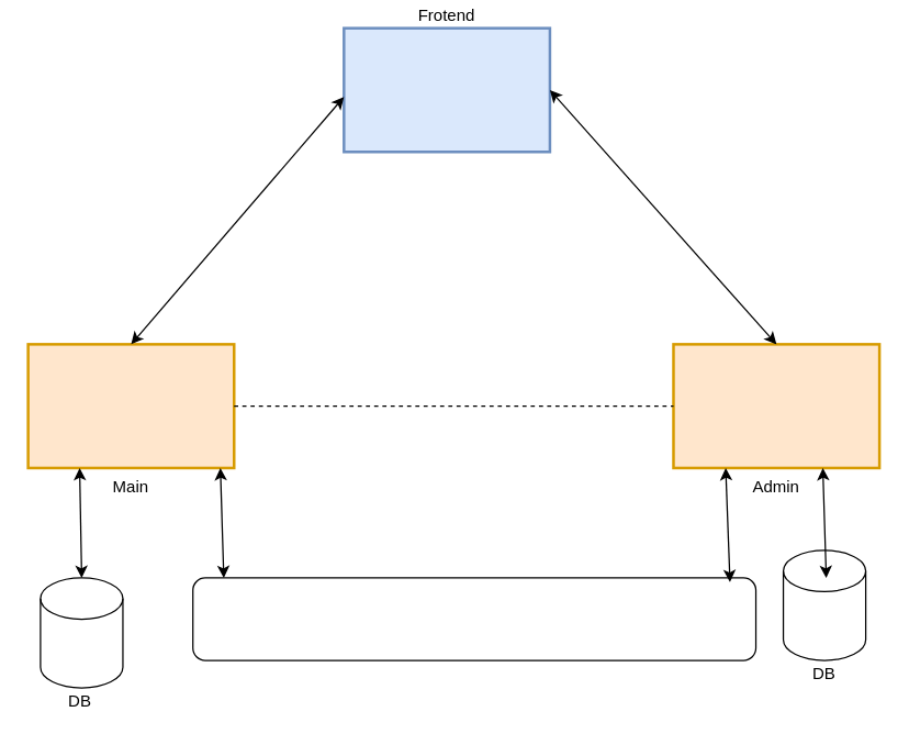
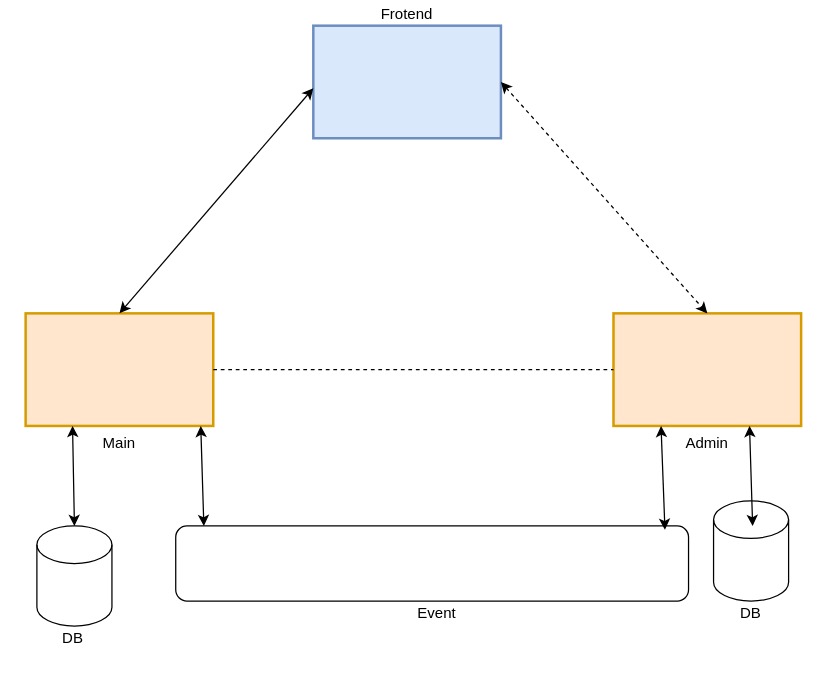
- <mxCell id="17" value="" style="endArrow=classic;startArrow=classic;html=1;entryX=0.5;entryY=0;entryDx=0;entryDy=0;exitX=1;exitY=0.5;exitDx=0;exitDy=0;" edge="1" parent="1" source="2" target="4"><mxGeometry width="50" height="50" relative="1" as="geometry"><mxPoint x="400" y="100" as="sourcePoint" /><mxPoint x="450" y="50" as="targetPoint" /></mxGeometry></mxCell>
+ <mxCell id="17" value="" style="endArrow=classic;startArrow=classic;html=1;entryX=0.5;entryY=0;entryDx=0;entryDy=0;exitX=1;exitY=0.5;exitDx=0;exitDy=0;dashed=1;" edge="1" parent="1" source="2" target="4"><mxGeometry width="50" height="50" relative="1" as="geometry"><mxPoint x="400" y="100" as="sourcePoint" /><mxPoint x="450" y="50" as="targetPoint" /></mxGeometry></mxCell>
+ <mxCell id="8" value="Event" style="text;html=1;strokeColor=none;fillColor=none;align=center;verticalAlign=middle;whiteSpace=wrap;rounded=0;" vertex="1" parent="1"><mxGeometry x="329" y="480" width="40" height="20" as="geometry" /></mxCell>
